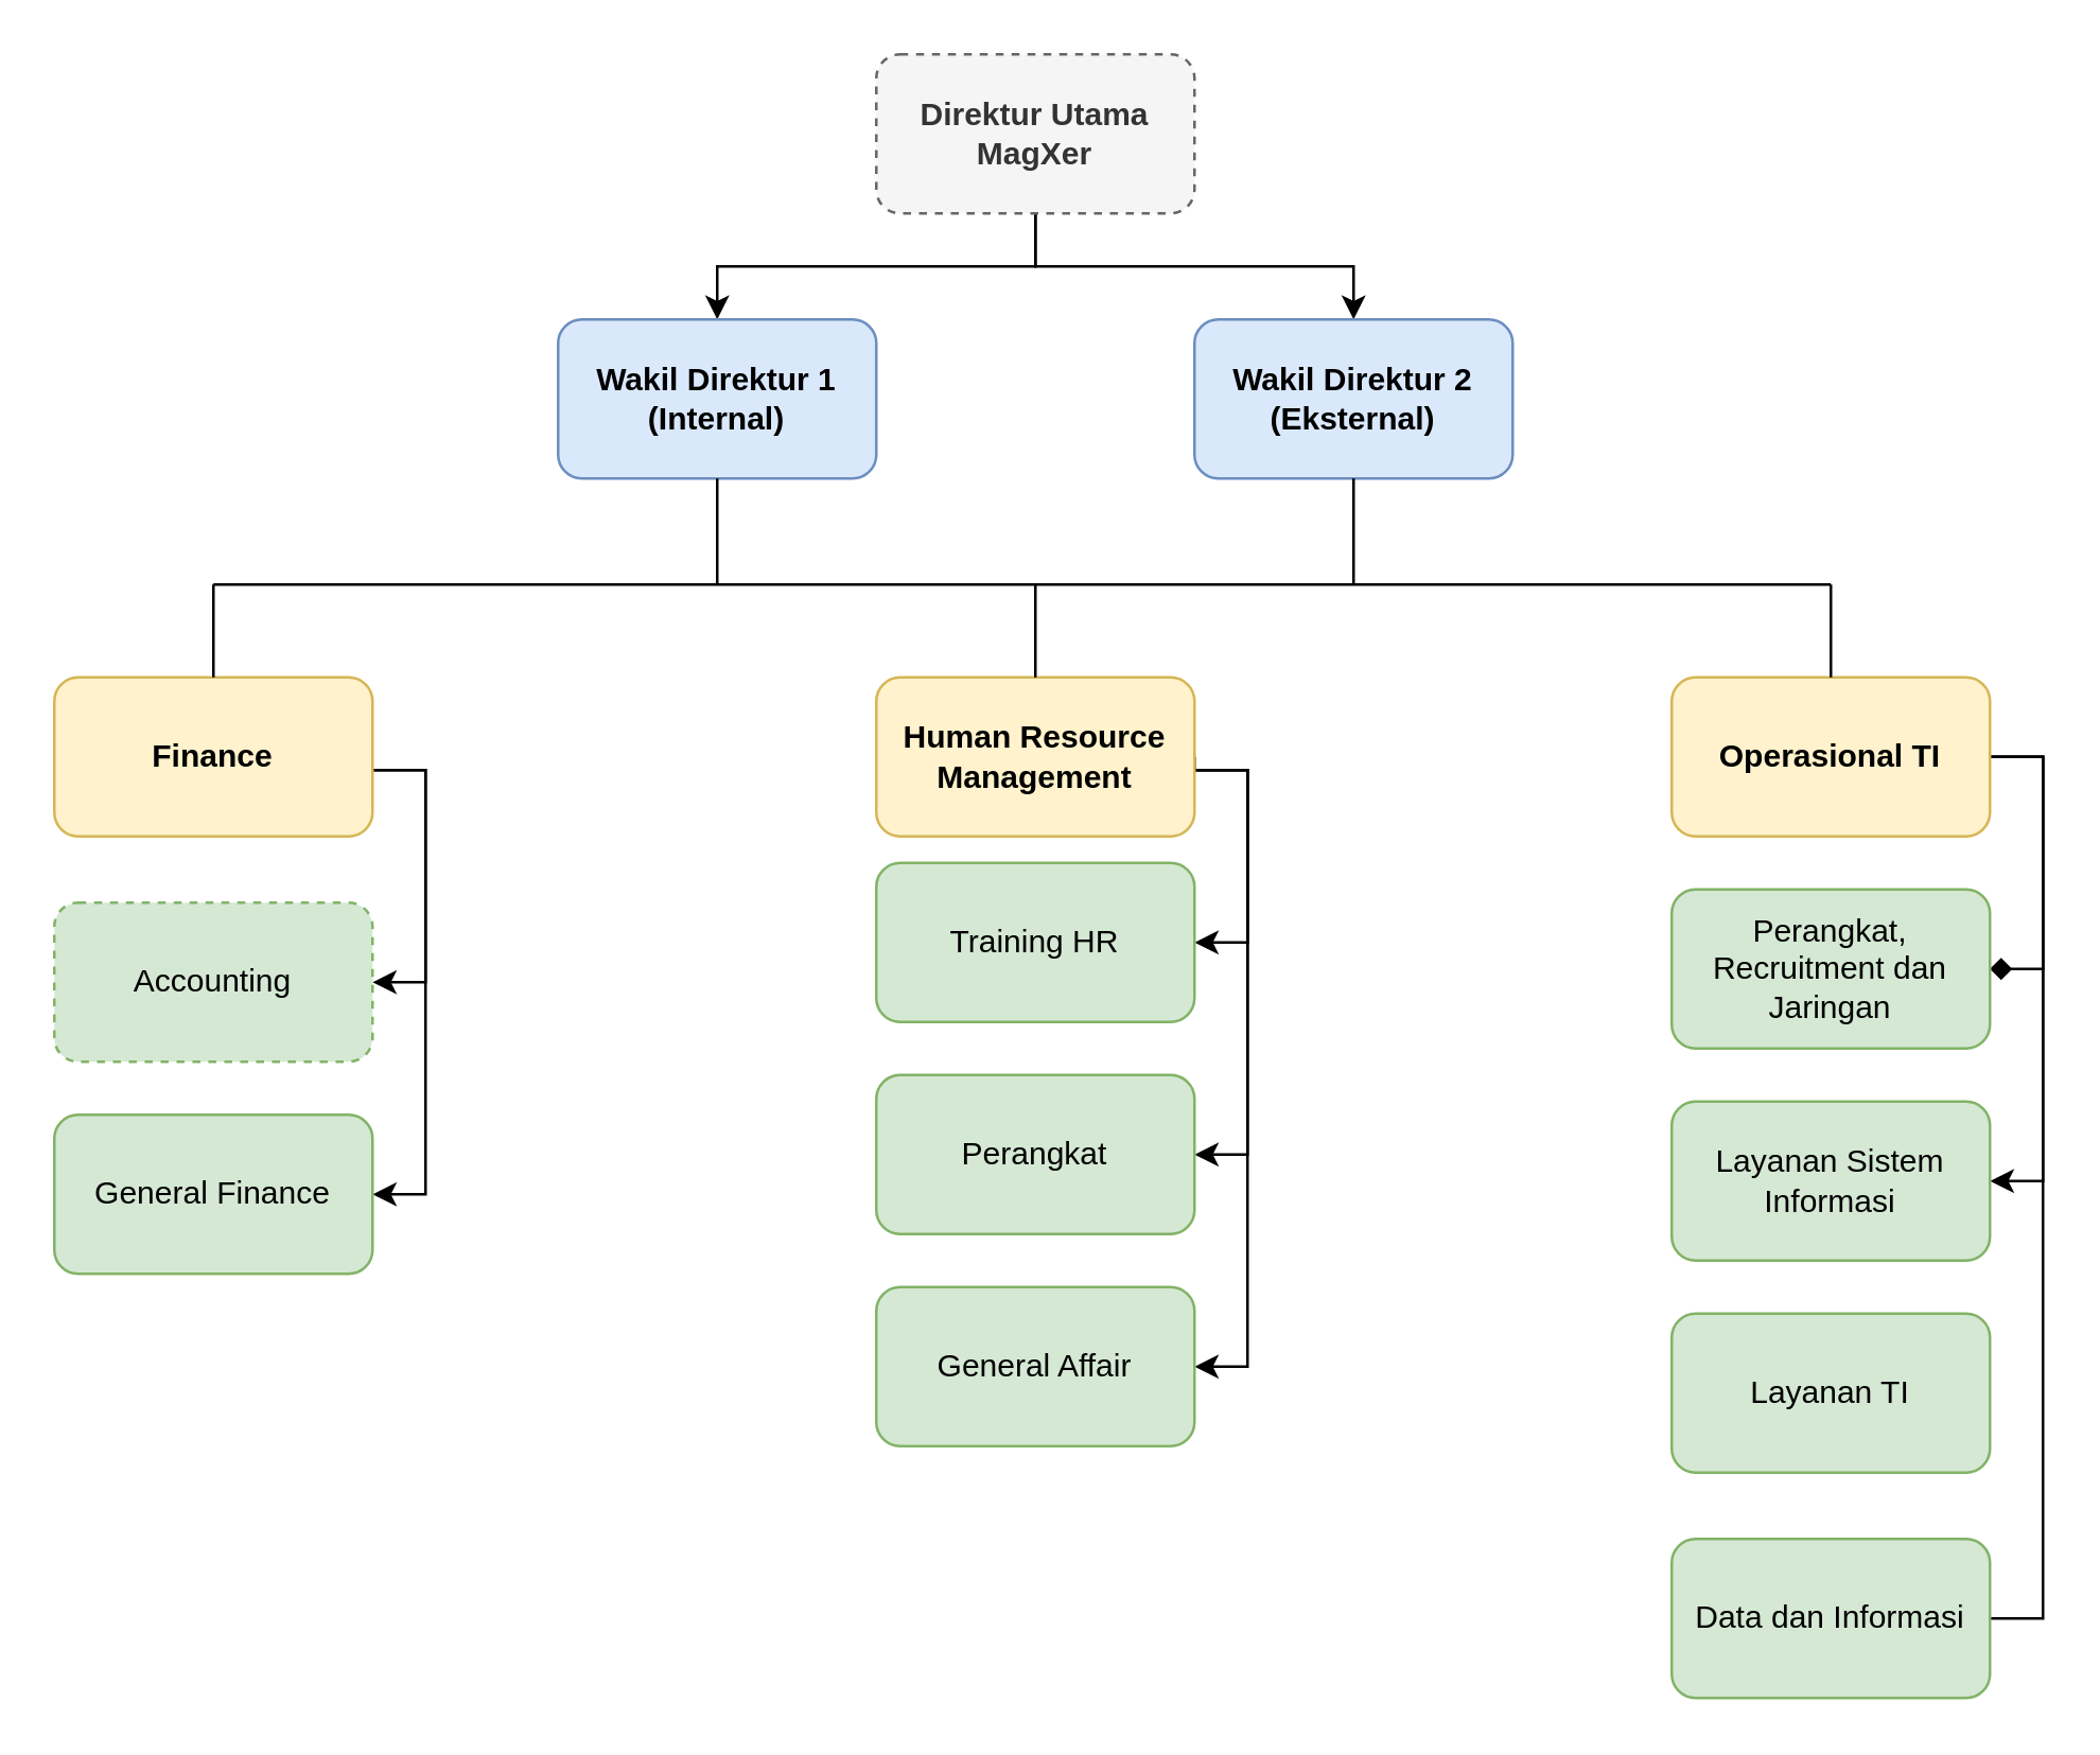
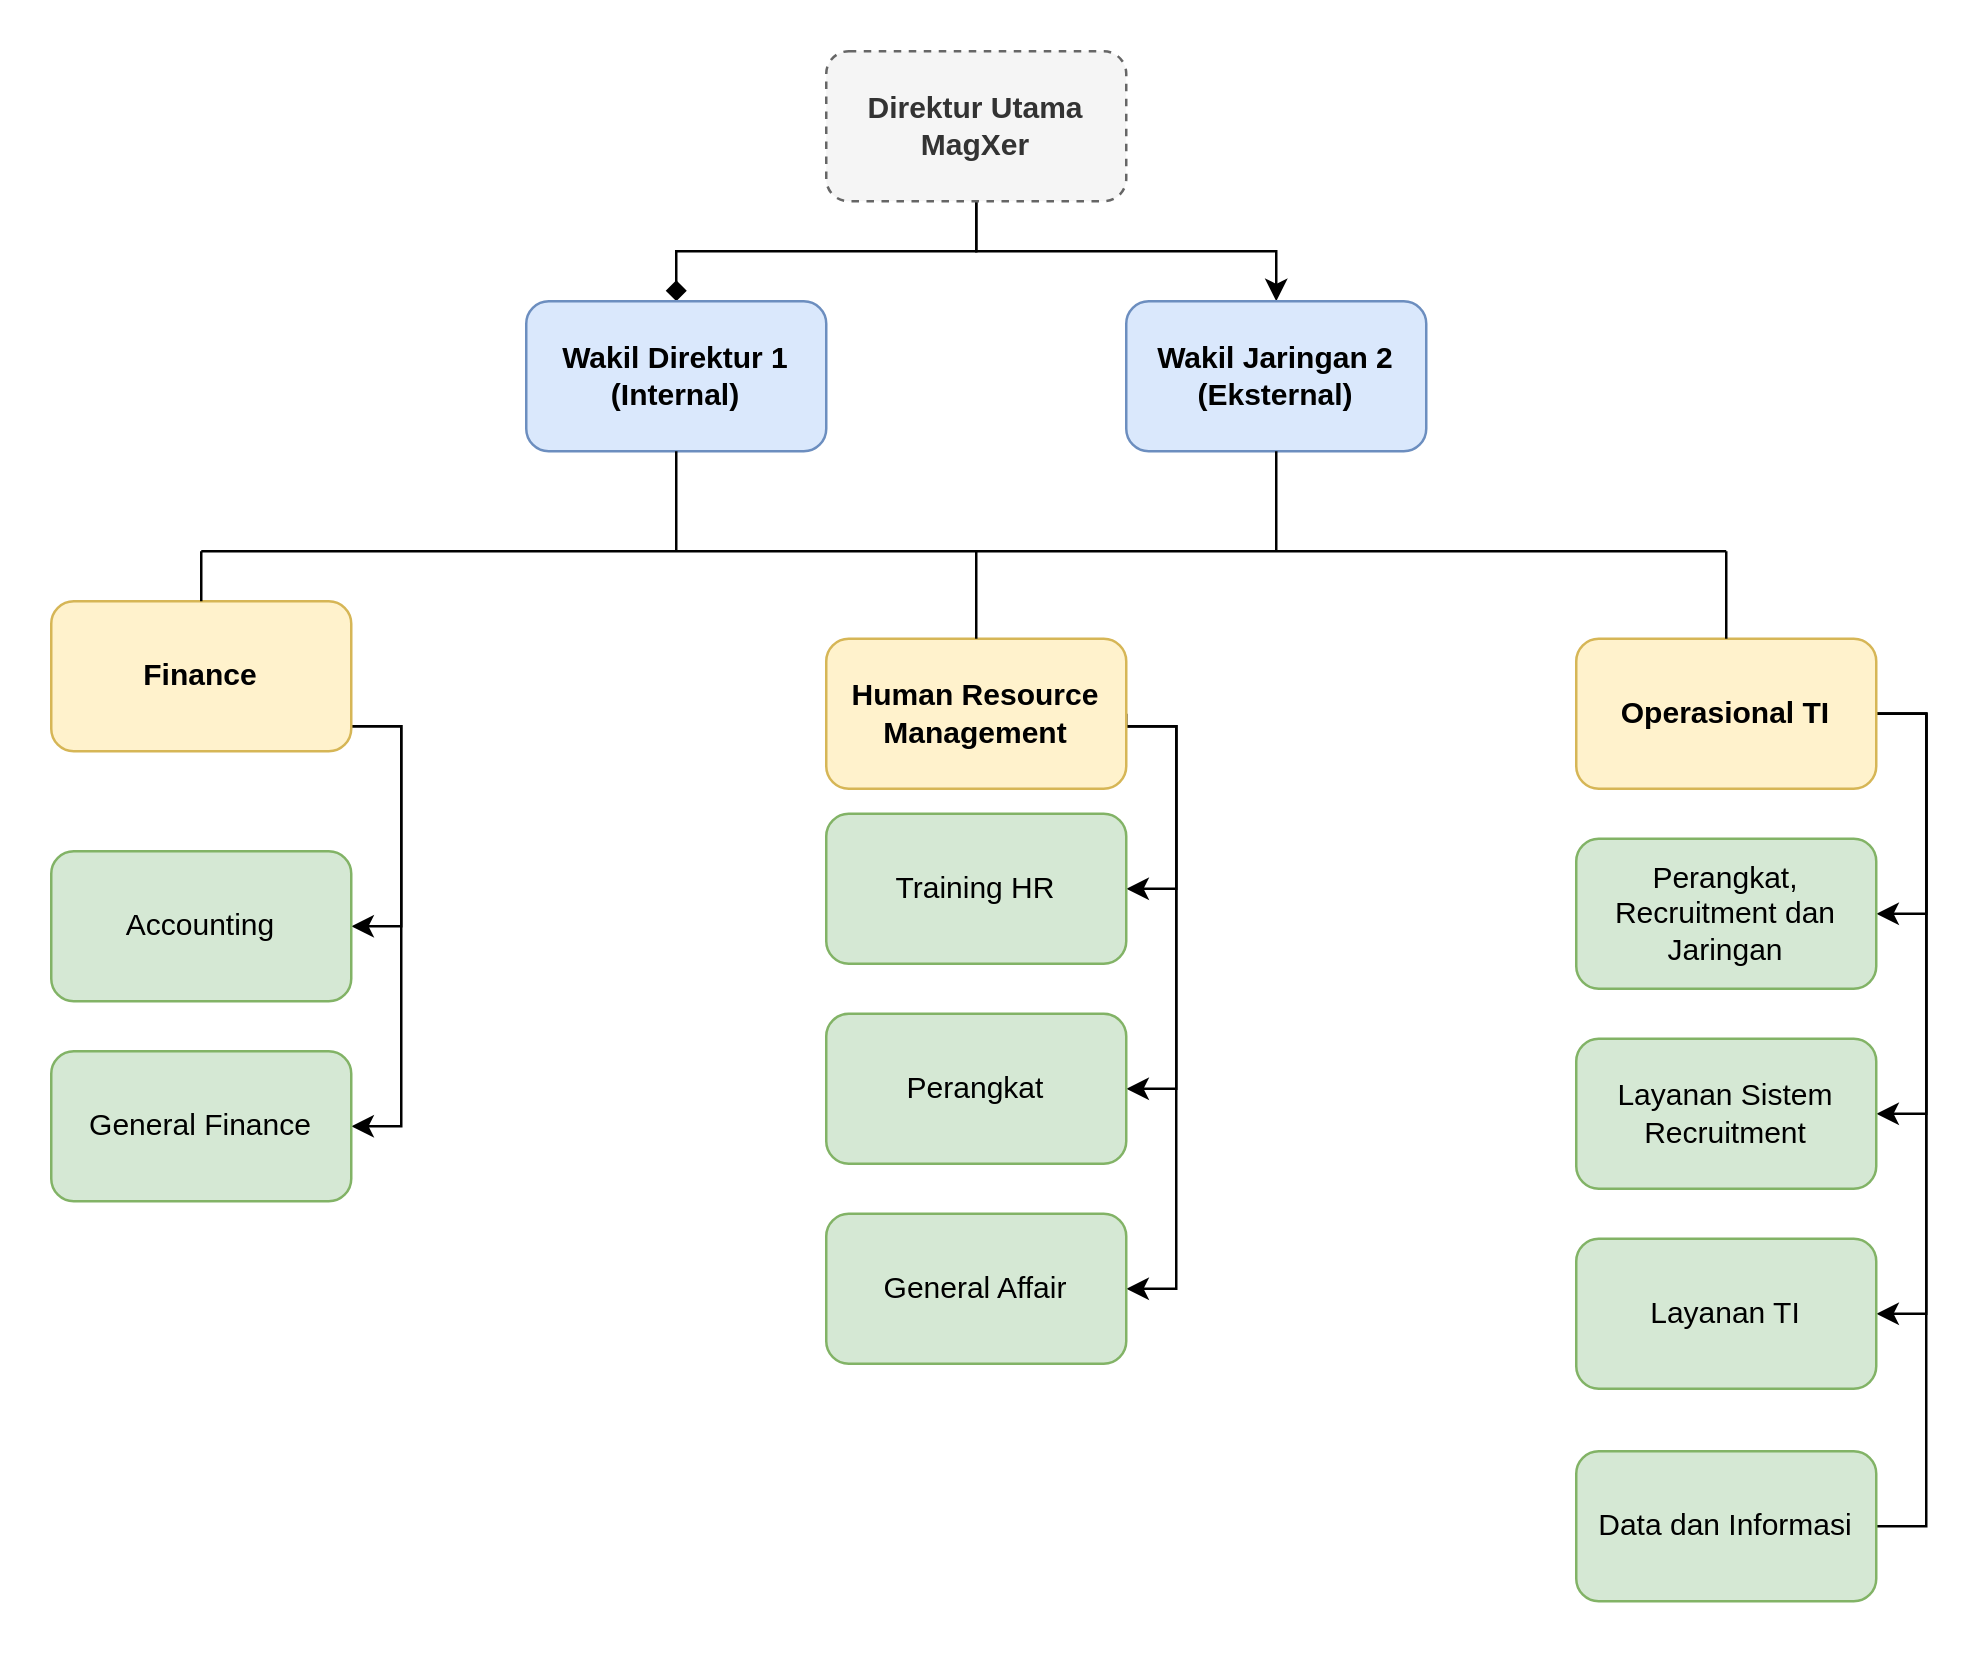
- <mxCell id="2" style="edgeStyle=orthogonalEdgeStyle;rounded=0;orthogonalLoop=1;jettySize=auto;html=1;entryX=0.5;entryY=0;entryDx=0;entryDy=0;" parent="1" source="4" target="5" edge="1"><mxGeometry relative="1" as="geometry" /></mxCell>
+ <mxCell id="2" style="edgeStyle=orthogonalEdgeStyle;rounded=0;orthogonalLoop=1;jettySize=auto;html=1;entryX=0.5;entryY=0;entryDx=0;entryDy=0;endArrow=diamond;" parent="1" source="4" target="5" edge="1"><mxGeometry relative="1" as="geometry" /></mxCell>
- <mxCell id="6" value="Wakil Direktur 2 (Eksternal)" style="rounded=1;whiteSpace=wrap;html=1;fillColor=#dae8fc;strokeColor=#6c8ebf;fontStyle=1" parent="1" vertex="1"><mxGeometry x="450" y="120" width="120" height="60" as="geometry" /></mxCell>
+ <mxCell id="6" value="Wakil Jaringan 2 (Eksternal)" style="rounded=1;whiteSpace=wrap;html=1;fillColor=#dae8fc;strokeColor=#6c8ebf;fontStyle=1" parent="1" vertex="1"><mxGeometry x="450" y="120" width="120" height="60" as="geometry" /></mxCell>
- <mxCell id="9" value="Finance" style="rounded=1;whiteSpace=wrap;html=1;fillColor=#fff2cc;strokeColor=#d6b656;fontStyle=1" parent="1" vertex="1"><mxGeometry x="20" y="255" width="120" height="60" as="geometry" /></mxCell>
+ <mxCell id="9" value="Finance" style="rounded=1;whiteSpace=wrap;html=1;fillColor=#fff2cc;strokeColor=#d6b656;fontStyle=1" parent="1" vertex="1"><mxGeometry x="20" y="240" width="120" height="60" as="geometry" /></mxCell>
- <mxCell id="14" style="edgeStyle=orthogonalEdgeStyle;rounded=0;orthogonalLoop=1;jettySize=auto;html=1;entryX=1;entryY=0.5;entryDx=0;entryDy=0;endArrow=diamond;" parent="1" source="18" target="19" edge="1"><mxGeometry relative="1" as="geometry"><Array as="points"><mxPoint x="770" y="285" /><mxPoint x="770" y="365" /></Array></mxGeometry></mxCell>
+ <mxCell id="14" style="edgeStyle=orthogonalEdgeStyle;rounded=0;orthogonalLoop=1;jettySize=auto;html=1;entryX=1;entryY=0.5;entryDx=0;entryDy=0;" parent="1" source="18" target="19" edge="1"><mxGeometry relative="1" as="geometry"><Array as="points"><mxPoint x="770" y="285" /><mxPoint x="770" y="365" /></Array></mxGeometry></mxCell>
- <mxCell id="26" value="Accounting" style="rounded=1;whiteSpace=wrap;html=1;fillColor=#d5e8d4;strokeColor=#82b366;dashed=1;" parent="1" vertex="1"><mxGeometry x="20" y="340" width="120" height="60" as="geometry" /></mxCell>
+ <mxCell id="26" value="Accounting" style="rounded=1;whiteSpace=wrap;html=1;fillColor=#d5e8d4;strokeColor=#82b366;" parent="1" vertex="1"><mxGeometry x="20" y="340" width="120" height="60" as="geometry" /></mxCell>
- <mxCell id="23" value="Layanan Sistem Informasi" style="rounded=1;whiteSpace=wrap;html=1;fillColor=#d5e8d4;strokeColor=#82b366;" parent="1" vertex="1"><mxGeometry x="630" y="415" width="120" height="60" as="geometry" /></mxCell>
+ <mxCell id="23" value="Layanan Sistem Recruitment" style="rounded=1;whiteSpace=wrap;html=1;fillColor=#d5e8d4;strokeColor=#82b366;" parent="1" vertex="1"><mxGeometry x="630" y="415" width="120" height="60" as="geometry" /></mxCell>
+ <mxCell id="16" style="edgeStyle=orthogonalEdgeStyle;rounded=0;orthogonalLoop=1;jettySize=auto;html=1;entryX=1;entryY=0.5;entryDx=0;entryDy=0;" parent="1" source="18" target="24" edge="1"><mxGeometry relative="1" as="geometry"><Array as="points"><mxPoint x="770" y="285" /><mxPoint x="770" y="525" /></Array></mxGeometry></mxCell>
